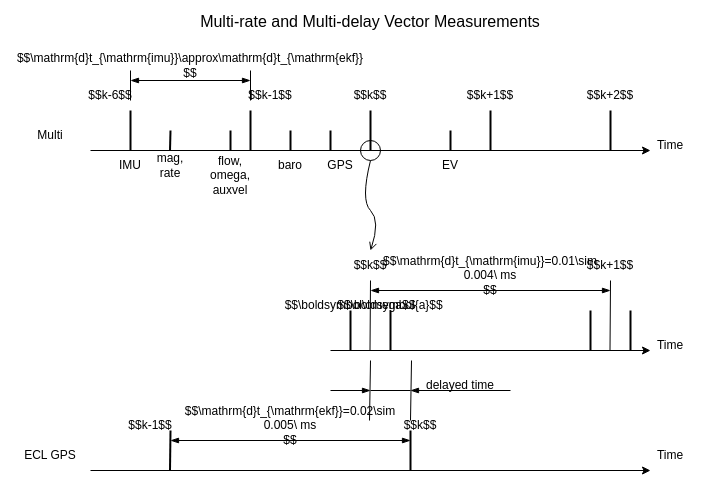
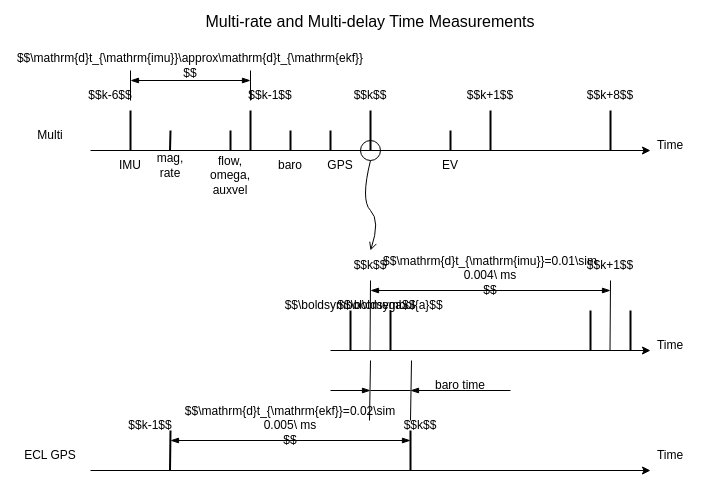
- <mxCell id="55" value="&lt;div style=&quot;margin-bottom: 2ex; font-size: medium; text-align: start;&quot; id=&quot;magicparlabel-360096&quot; class=&quot;standard&quot;&gt;Multi-rate and Multi-delay Vector Measurements&lt;/div&gt;" style="text;html=1;strokeColor=none;fillColor=none;align=center;verticalAlign=middle;whiteSpace=wrap;rounded=0;" parent="1" vertex="1"><mxGeometry x="185" y="20" width="370" height="20" as="geometry" /></mxCell>
+ <mxCell id="55" value="&lt;div style=&quot;margin-bottom: 2ex; font-size: medium; text-align: start;&quot; id=&quot;magicparlabel-360096&quot; class=&quot;standard&quot;&gt;Multi-rate and Multi-delay Time Measurements&lt;/div&gt;" style="text;html=1;strokeColor=none;fillColor=none;align=center;verticalAlign=middle;whiteSpace=wrap;rounded=0;" parent="1" vertex="1"><mxGeometry x="185" y="20" width="370" height="20" as="geometry" /></mxCell>
- <mxCell id="28" value="$$k+2$$" style="text;html=1;strokeColor=none;fillColor=none;align=center;verticalAlign=middle;whiteSpace=wrap;rounded=0;" parent="1" vertex="1"><mxGeometry x="580" y="80" width="60" height="30" as="geometry" /></mxCell>
+ <mxCell id="28" value="$$k+8$$" style="text;html=1;strokeColor=none;fillColor=none;align=center;verticalAlign=middle;whiteSpace=wrap;rounded=0;" parent="1" vertex="1"><mxGeometry x="580" y="80" width="60" height="30" as="geometry" /></mxCell>
- <mxCell id="61" value="delayed time" style="text;html=1;strokeColor=none;fillColor=none;align=center;verticalAlign=middle;whiteSpace=wrap;rounded=0;" parent="1" vertex="1"><mxGeometry x="420" y="370" width="80" height="30" as="geometry" /></mxCell>
+ <mxCell id="61" value="baro time" style="text;html=1;strokeColor=none;fillColor=none;align=center;verticalAlign=middle;whiteSpace=wrap;rounded=0;" parent="1" vertex="1"><mxGeometry x="420" y="370" width="80" height="30" as="geometry" /></mxCell>
